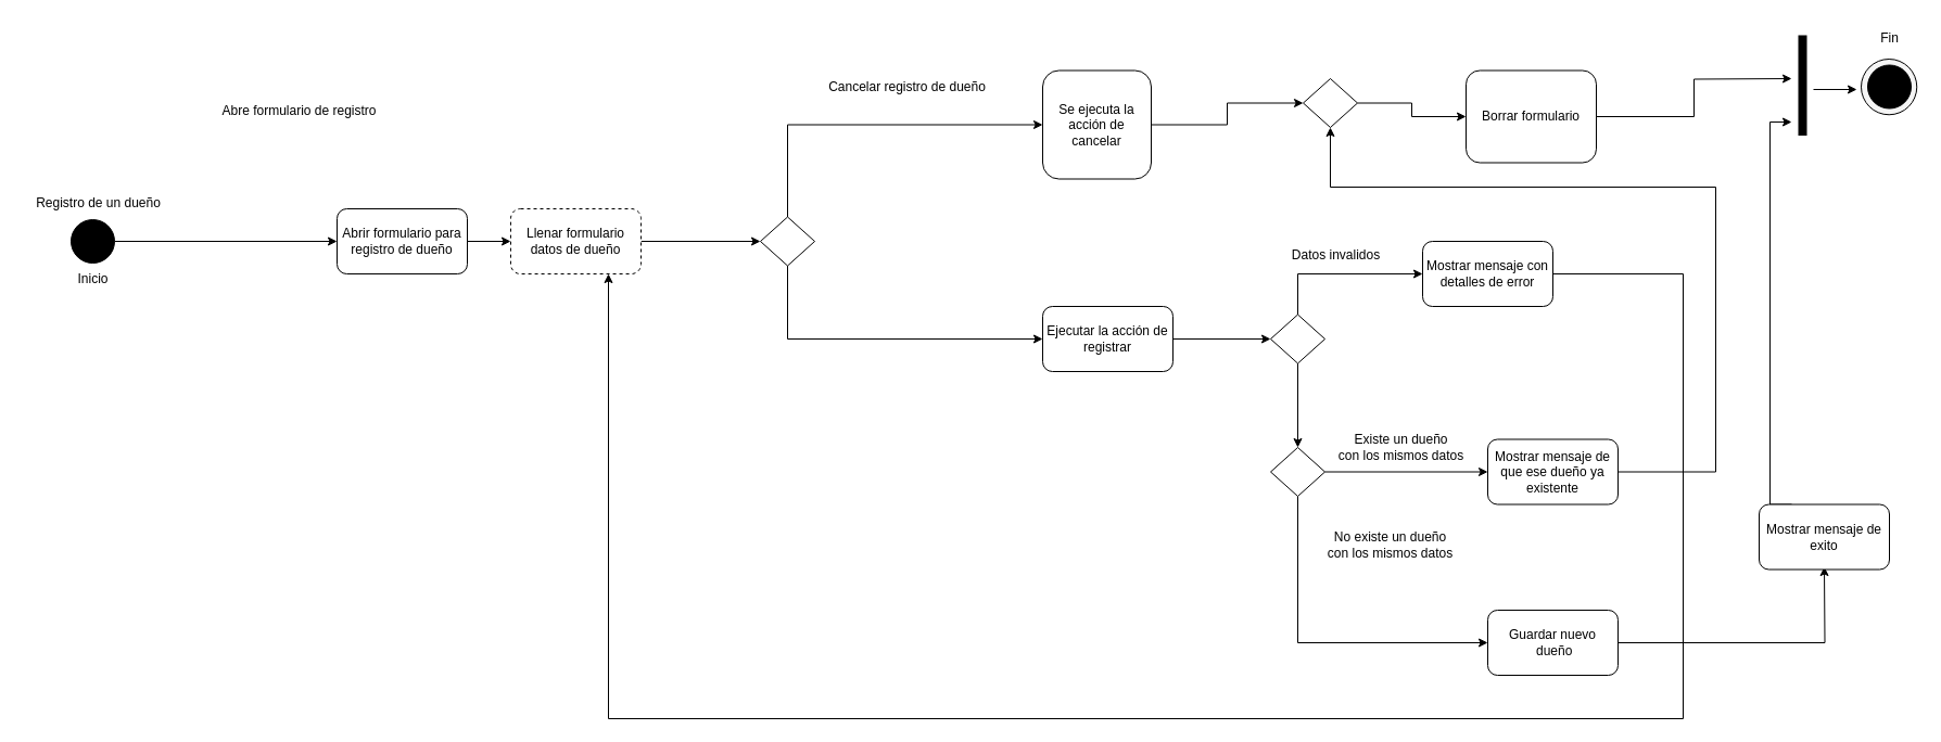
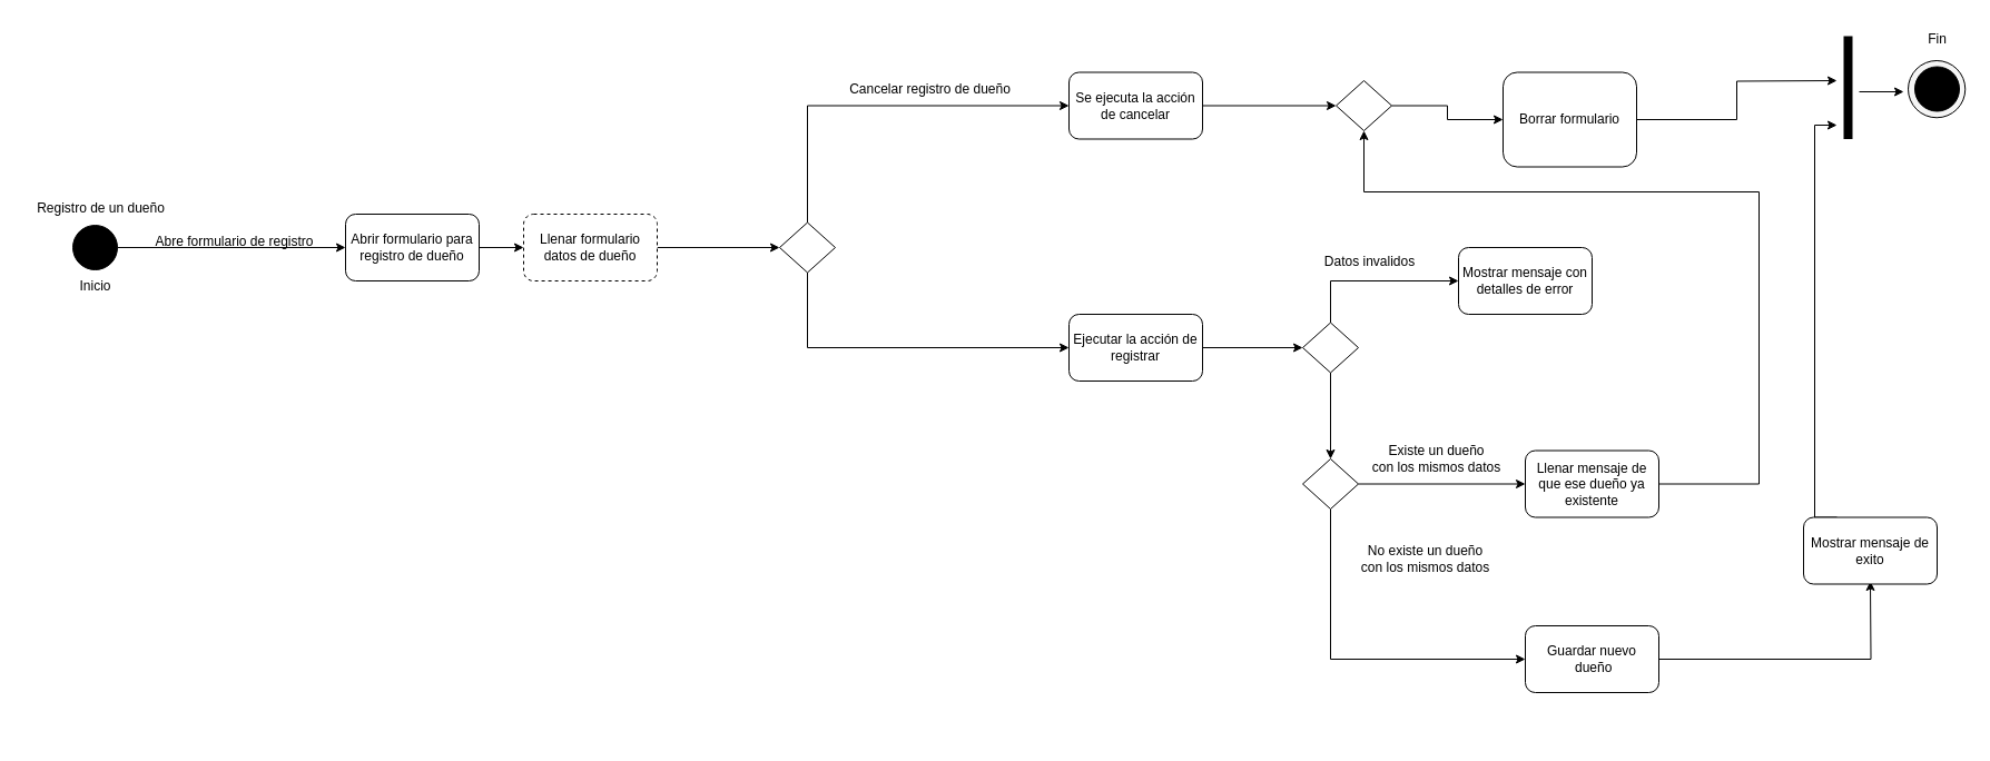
- <mxCell id="9" value="Abre formulario de registro" style="text;html=1;align=center;verticalAlign=middle;resizable=0;points=[];autosize=1;strokeColor=none;fillColor=none;" vertex="1" parent="1"><mxGeometry x="190" y="87" width="170" height="30" as="geometry" /></mxCell>
+ <mxCell id="9" value="Abre formulario de registro" style="text;html=1;align=center;verticalAlign=middle;resizable=0;points=[];autosize=1;strokeColor=none;fillColor=none;" vertex="1" parent="1"><mxGeometry x="125" y="202" width="170" height="30" as="geometry" /></mxCell>
- <mxCell id="14" value="Se ejecuta la acción de cancelar" style="rounded=1;whiteSpace=wrap;html=1;" vertex="1" parent="1"><mxGeometry x="960" y="64.5" width="100" height="100" as="geometry" /></mxCell>
+ <mxCell id="14" value="Se ejecuta la acción de cancelar" style="rounded=1;whiteSpace=wrap;html=1;" vertex="1" parent="1"><mxGeometry x="960" y="64.5" width="120" height="60" as="geometry" /></mxCell>
- <mxCell id="32" value="Mostrar mensaje de que ese dueño ya existente" style="rounded=1;whiteSpace=wrap;html=1;" vertex="1" parent="1"><mxGeometry x="1370" y="404.5" width="120" height="60" as="geometry" /></mxCell>
+ <mxCell id="32" value="Llenar mensaje de que ese dueño ya existente" style="rounded=1;whiteSpace=wrap;html=1;" vertex="1" parent="1"><mxGeometry x="1370" y="404.5" width="120" height="60" as="geometry" /></mxCell>
- <mxCell id="25" style="edgeStyle=orthogonalEdgeStyle;rounded=0;orthogonalLoop=1;jettySize=auto;html=1;exitX=1;exitY=0.5;exitDx=0;exitDy=0;entryX=0.75;entryY=1;entryDx=0;entryDy=0;" edge="1" parent="1" source="26" target="8"><mxGeometry relative="1" as="geometry"><Array as="points"><mxPoint x="1550" y="252" /><mxPoint x="1550" y="662" /><mxPoint x="560" y="662" /></Array></mxGeometry></mxCell>
